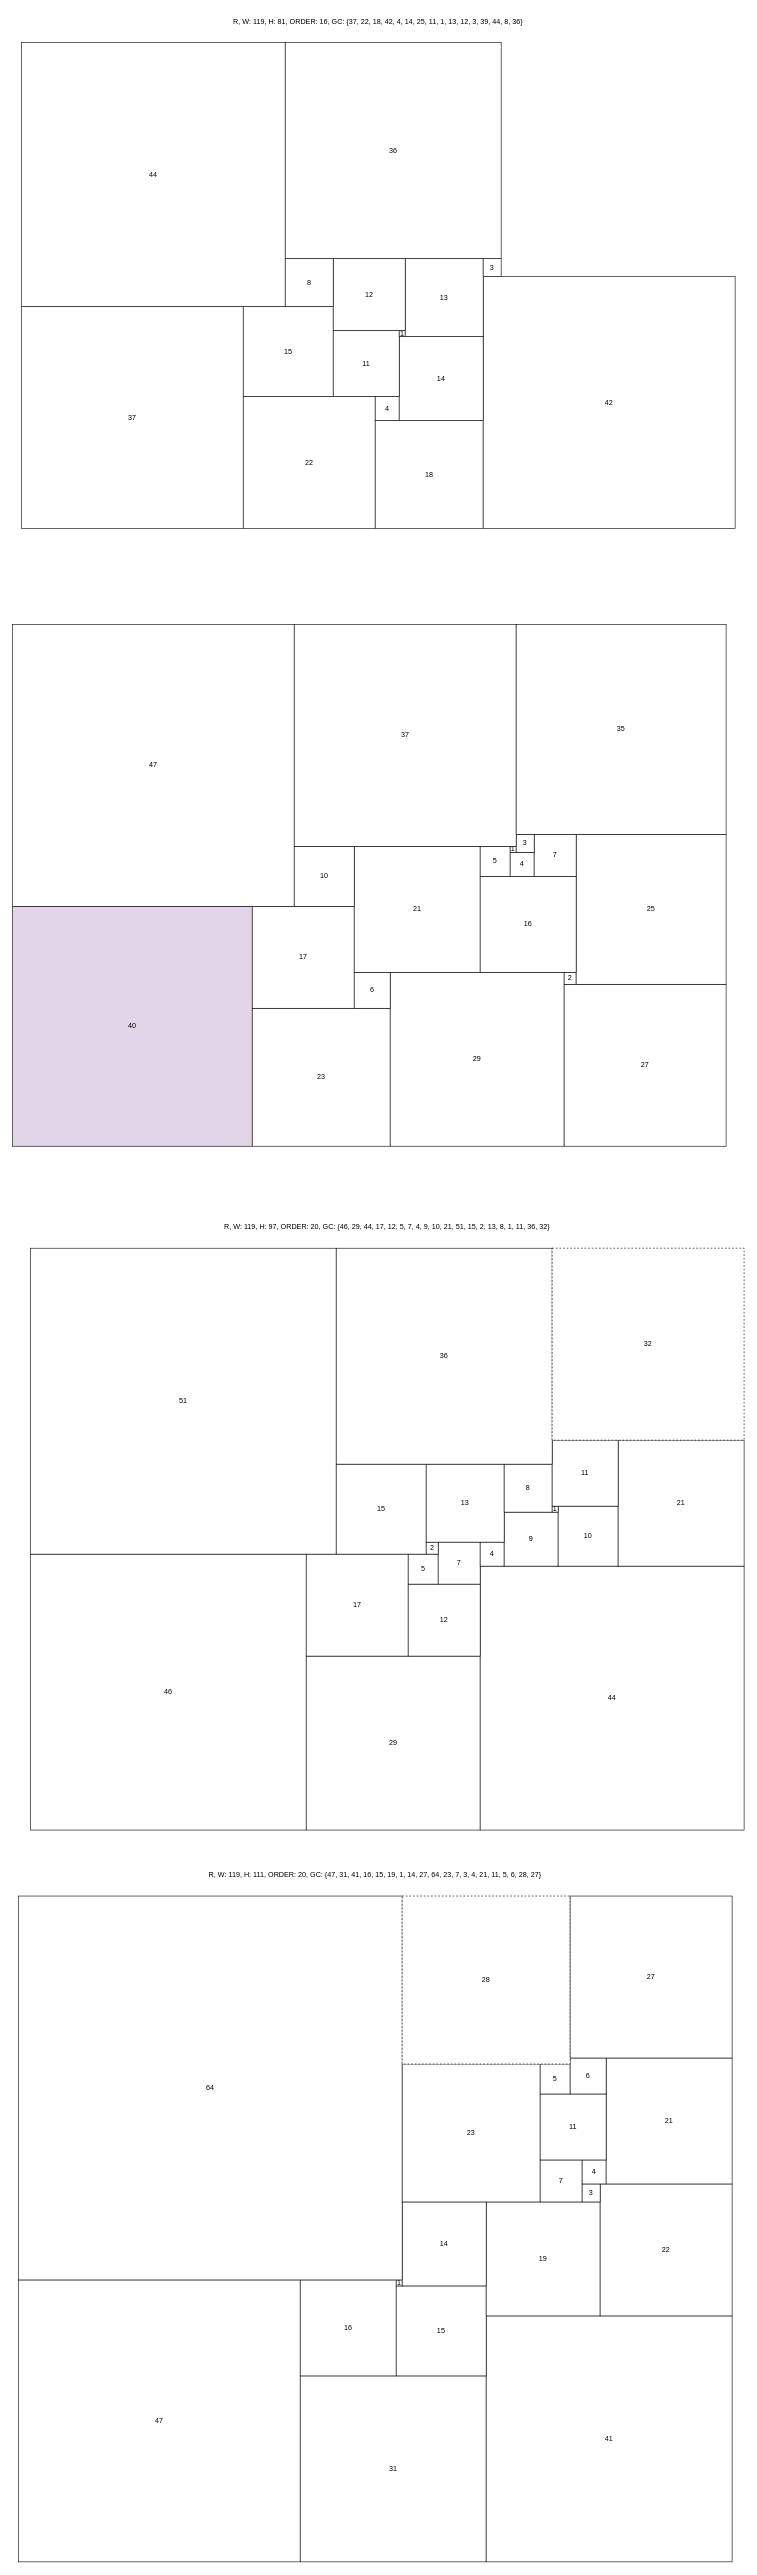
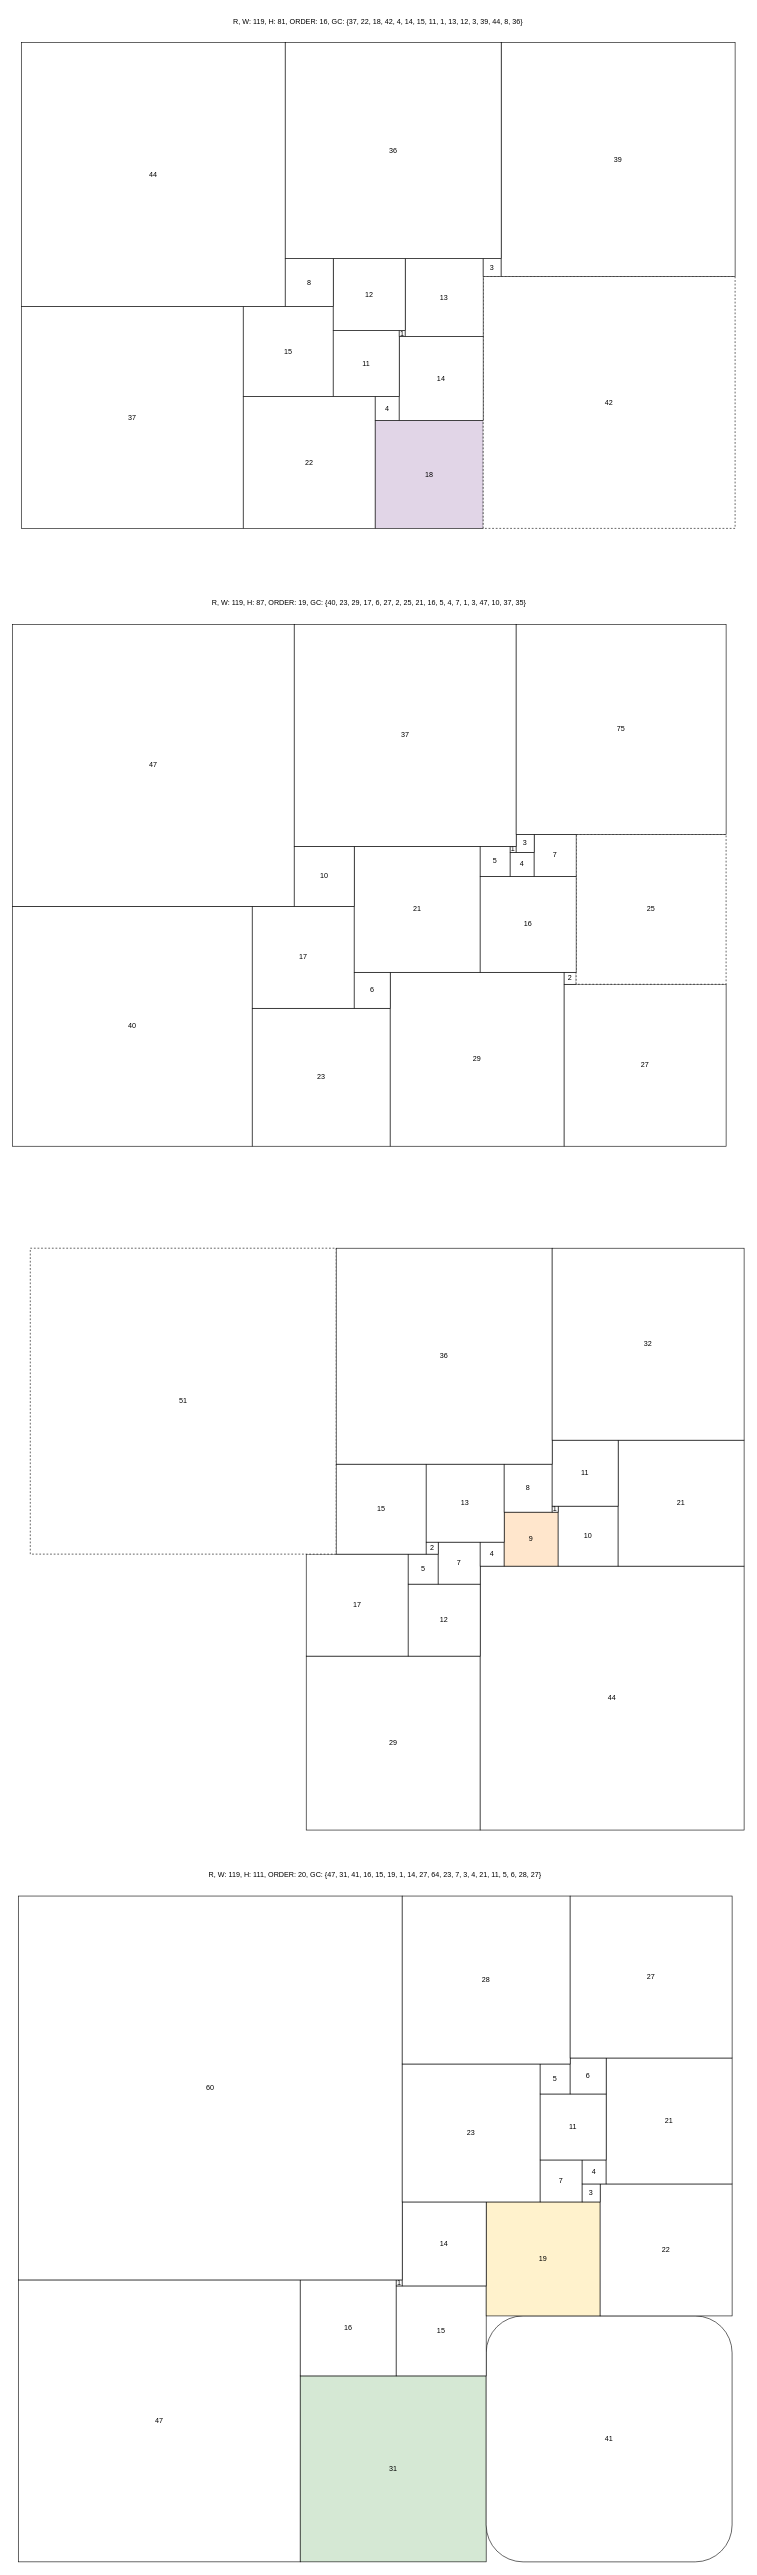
- <mxCell id="2" value="R, W: 119, H: 81, ORDER: 16, GC: {37, 22, 18, 42, 4, 14, 25, 11, 1, 13, 12, 3, 39, 44, 8, 36} " style="text;html=1;strokeColor=none;fillColor=none;align=center;verticalAlign=middle;whiteSpace=wrap;rounded=0;flipV=1;" parent="1" vertex="1"><mxGeometry x="35" width="1190" height="30" as="geometry" y="20" /></mxCell>
+ <mxCell id="2" value="R, W: 119, H: 81, ORDER: 16, GC: {37, 22, 18, 42, 4, 14, 15, 11, 1, 13, 12, 3, 39, 44, 8, 36} " style="text;html=1;strokeColor=none;fillColor=none;align=center;verticalAlign=middle;whiteSpace=wrap;rounded=0;flipV=1;" parent="1" vertex="1"><mxGeometry x="35" width="1190" height="30" as="geometry" y="20" /></mxCell>
+ <mxCell id="19" value="39" style="rounded=0;whiteSpace=wrap;html=1;" parent="6" vertex="1"><mxGeometry x="800" width="390" height="390" as="geometry" /></mxCell>
- <mxCell id="10" value="42" style="rounded=0;whiteSpace=wrap;html=1;" parent="6" vertex="1"><mxGeometry x="770" y="390" width="420" height="420" as="geometry" /></mxCell>
+ <mxCell id="10" value="42" style="rounded=0;whiteSpace=wrap;html=1;dashed=1;" parent="6" vertex="1"><mxGeometry x="770" y="390" width="420" height="420" as="geometry" /></mxCell>
- <mxCell id="9" value="18" style="rounded=0;whiteSpace=wrap;html=1;" parent="6" vertex="1"><mxGeometry x="590" y="630" width="180" height="180" as="geometry" /></mxCell>
+ <mxCell id="9" value="18" style="rounded=0;whiteSpace=wrap;html=1;fillColor=#e1d5e7;" parent="6" vertex="1"><mxGeometry x="590" y="630" width="180" height="180" as="geometry" /></mxCell>
+ <mxCell id="3" value="R, W: 119, H: 87, ORDER: 19, GC: {40, 23, 29, 17, 6, 27, 2, 25, 21, 16, 5, 4, 7, 1, 3, 47, 10, 37, 35} " style="text;html=1;strokeColor=none;fillColor=none;align=center;verticalAlign=middle;whiteSpace=wrap;rounded=0;flipV=1;" parent="1" vertex="1"><mxGeometry x="20" y="990" width="1190" height="30" as="geometry" /></mxCell>
- <mxCell id="42" value="35" style="rounded=0;whiteSpace=wrap;html=1;" parent="23" vertex="1"><mxGeometry x="840" width="350" height="350" as="geometry" /></mxCell>
+ <mxCell id="42" value="75" style="rounded=0;whiteSpace=wrap;html=1;" parent="23" vertex="1"><mxGeometry x="840" width="350" height="350" as="geometry" /></mxCell>
- <mxCell id="31" value="25" style="rounded=0;whiteSpace=wrap;html=1;" parent="23" vertex="1"><mxGeometry x="940" y="350" width="250" height="250" as="geometry" /></mxCell>
+ <mxCell id="31" value="25" style="rounded=0;whiteSpace=wrap;html=1;dashed=1;" parent="23" vertex="1"><mxGeometry x="940" y="350" width="250" height="250" as="geometry" /></mxCell>
- <mxCell id="24" value="40" style="rounded=0;whiteSpace=wrap;html=1;fillColor=#e1d5e7;" parent="23" vertex="1"><mxGeometry y="470" width="400" height="400" as="geometry" /></mxCell>
+ <mxCell id="24" value="40" style="rounded=0;whiteSpace=wrap;html=1;" parent="23" vertex="1"><mxGeometry y="470" width="400" height="400" as="geometry" /></mxCell>
- <mxCell id="4" value="R, W: 119, H: 97, ORDER: 20, GC: {46, 29, 44, 17, 12, 5, 7, 4, 9, 10, 21, 51, 15, 2, 13, 8, 1, 11, 36, 32} " style="text;html=1;strokeColor=none;fillColor=none;align=center;verticalAlign=middle;whiteSpace=wrap;rounded=0;flipV=1;" parent="1" vertex="1"><mxGeometry x="50" y="2030" width="1190" height="30" as="geometry" /></mxCell>
- <mxCell id="63" value="32" style="rounded=0;whiteSpace=wrap;html=1;dashed=1;" parent="43" vertex="1"><mxGeometry x="870" width="320" height="320" as="geometry" /></mxCell>
+ <mxCell id="63" value="32" style="rounded=0;whiteSpace=wrap;html=1;" parent="43" vertex="1"><mxGeometry x="870" width="320" height="320" as="geometry" /></mxCell>
- <mxCell id="55" value="51" style="rounded=0;whiteSpace=wrap;html=1;" parent="43" vertex="1"><mxGeometry width="510" height="510" as="geometry" /></mxCell>
+ <mxCell id="55" value="51" style="rounded=0;whiteSpace=wrap;html=1;dashed=1;" parent="43" vertex="1"><mxGeometry width="510" height="510" as="geometry" /></mxCell>
- <mxCell id="52" value="9" style="rounded=0;whiteSpace=wrap;html=1;" parent="43" vertex="1"><mxGeometry x="790" y="440" width="90" height="90" as="geometry" /></mxCell>
+ <mxCell id="52" value="9" style="rounded=0;whiteSpace=wrap;html=1;fillColor=#ffe6cc;" parent="43" vertex="1"><mxGeometry x="790" y="440" width="90" height="90" as="geometry" /></mxCell>
- <mxCell id="44" value="46" style="rounded=0;whiteSpace=wrap;html=1;" parent="43" vertex="1"><mxGeometry y="510" width="460" height="460" as="geometry" /></mxCell>
- <mxCell id="83" value="28" style="rounded=0;whiteSpace=wrap;html=1;dashed=1;" parent="64" vertex="1"><mxGeometry x="640" width="280" height="280" as="geometry" /></mxCell>
+ <mxCell id="83" value="28" style="rounded=0;whiteSpace=wrap;html=1;" parent="64" vertex="1"><mxGeometry x="640" width="280" height="280" as="geometry" /></mxCell>
- <mxCell id="74" value="64" style="rounded=0;whiteSpace=wrap;html=1;" parent="64" vertex="1"><mxGeometry width="640" height="640" as="geometry" /></mxCell>
+ <mxCell id="74" value="60" style="rounded=0;whiteSpace=wrap;html=1;" parent="64" vertex="1"><mxGeometry width="640" height="640" as="geometry" /></mxCell>
- <mxCell id="70" value="19" style="rounded=0;whiteSpace=wrap;html=1;" parent="64" vertex="1"><mxGeometry x="780" y="510" width="190" height="190" as="geometry" /></mxCell>
+ <mxCell id="70" value="19" style="rounded=0;whiteSpace=wrap;html=1;fillColor=#fff2cc;" parent="64" vertex="1"><mxGeometry x="780" y="510" width="190" height="190" as="geometry" /></mxCell>
- <mxCell id="67" value="41" style="rounded=0;whiteSpace=wrap;html=1;" parent="64" vertex="1"><mxGeometry x="780" y="700" width="410" height="410" as="geometry" /></mxCell>
+ <mxCell id="67" value="41" style="whiteSpace=wrap;html=1;rounded=1;" parent="64" vertex="1"><mxGeometry x="780" y="700" width="410" height="410" as="geometry" /></mxCell>
- <mxCell id="66" value="31" style="rounded=0;whiteSpace=wrap;html=1;" parent="64" vertex="1"><mxGeometry x="470" y="800" width="310" height="310" as="geometry" /></mxCell>
+ <mxCell id="66" value="31" style="rounded=0;whiteSpace=wrap;html=1;fillColor=#d5e8d4;" parent="64" vertex="1"><mxGeometry x="470" y="800" width="310" height="310" as="geometry" /></mxCell>
